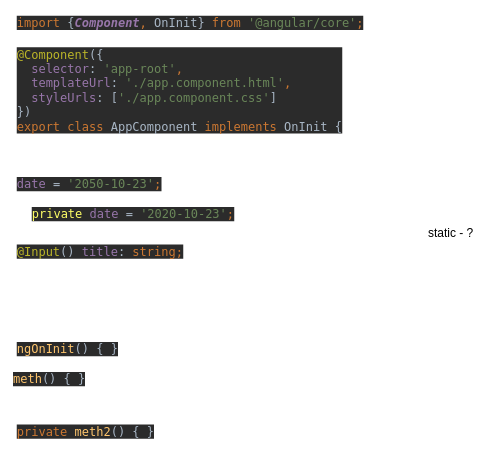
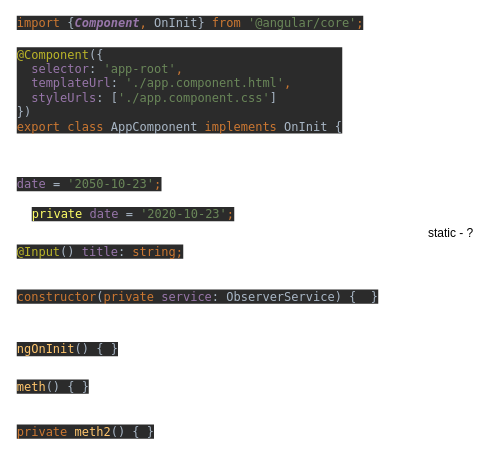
+ <mxCell id="11" value="&lt;pre style=&quot;background-color: #2b2b2b ; color: #a9b7c6 ; font-family: &amp;quot;jetbrains mono&amp;quot; , monospace ; font-size: 9 8pt&quot;&gt;&lt;span style=&quot;color: #cc7832&quot;&gt;constructor&lt;/span&gt;(&lt;span style=&quot;color: #cc7832&quot;&gt;private &lt;/span&gt;&lt;span style=&quot;color: #9876aa&quot;&gt;service&lt;/span&gt;: ObserverService) {  }&lt;/pre&gt;" style="text;whiteSpace=wrap;html=1;fontSize=16;verticalAlign=middle;" vertex="1" parent="1"><mxGeometry x="20" y="380" width="510" height="30" as="geometry" /></mxCell>
- <mxCell id="6" value="&lt;pre style=&quot;background-color: #2b2b2b ; color: #a9b7c6 ; font-family: &amp;quot;jetbrains mono&amp;quot; , monospace ; font-size: 9 8pt&quot;&gt;&lt;span style=&quot;color: #ffc66d&quot;&gt;meth&lt;/span&gt;() { }&lt;/pre&gt;" style="text;whiteSpace=wrap;html=1;fontSize=16;verticalAlign=middle;" vertex="1" parent="1"><mxGeometry x="15" y="490" width="120" height="30" as="geometry" /></mxCell>
+ <mxCell id="6" value="&lt;pre style=&quot;background-color: #2b2b2b ; color: #a9b7c6 ; font-family: &amp;quot;jetbrains mono&amp;quot; , monospace ; font-size: 9 8pt&quot;&gt;&lt;span style=&quot;color: #ffc66d&quot;&gt;meth&lt;/span&gt;() { }&lt;/pre&gt;" style="text;whiteSpace=wrap;html=1;fontSize=16;verticalAlign=middle;" vertex="1" parent="1"><mxGeometry x="20" y="500" width="120" height="30" as="geometry" /></mxCell>
